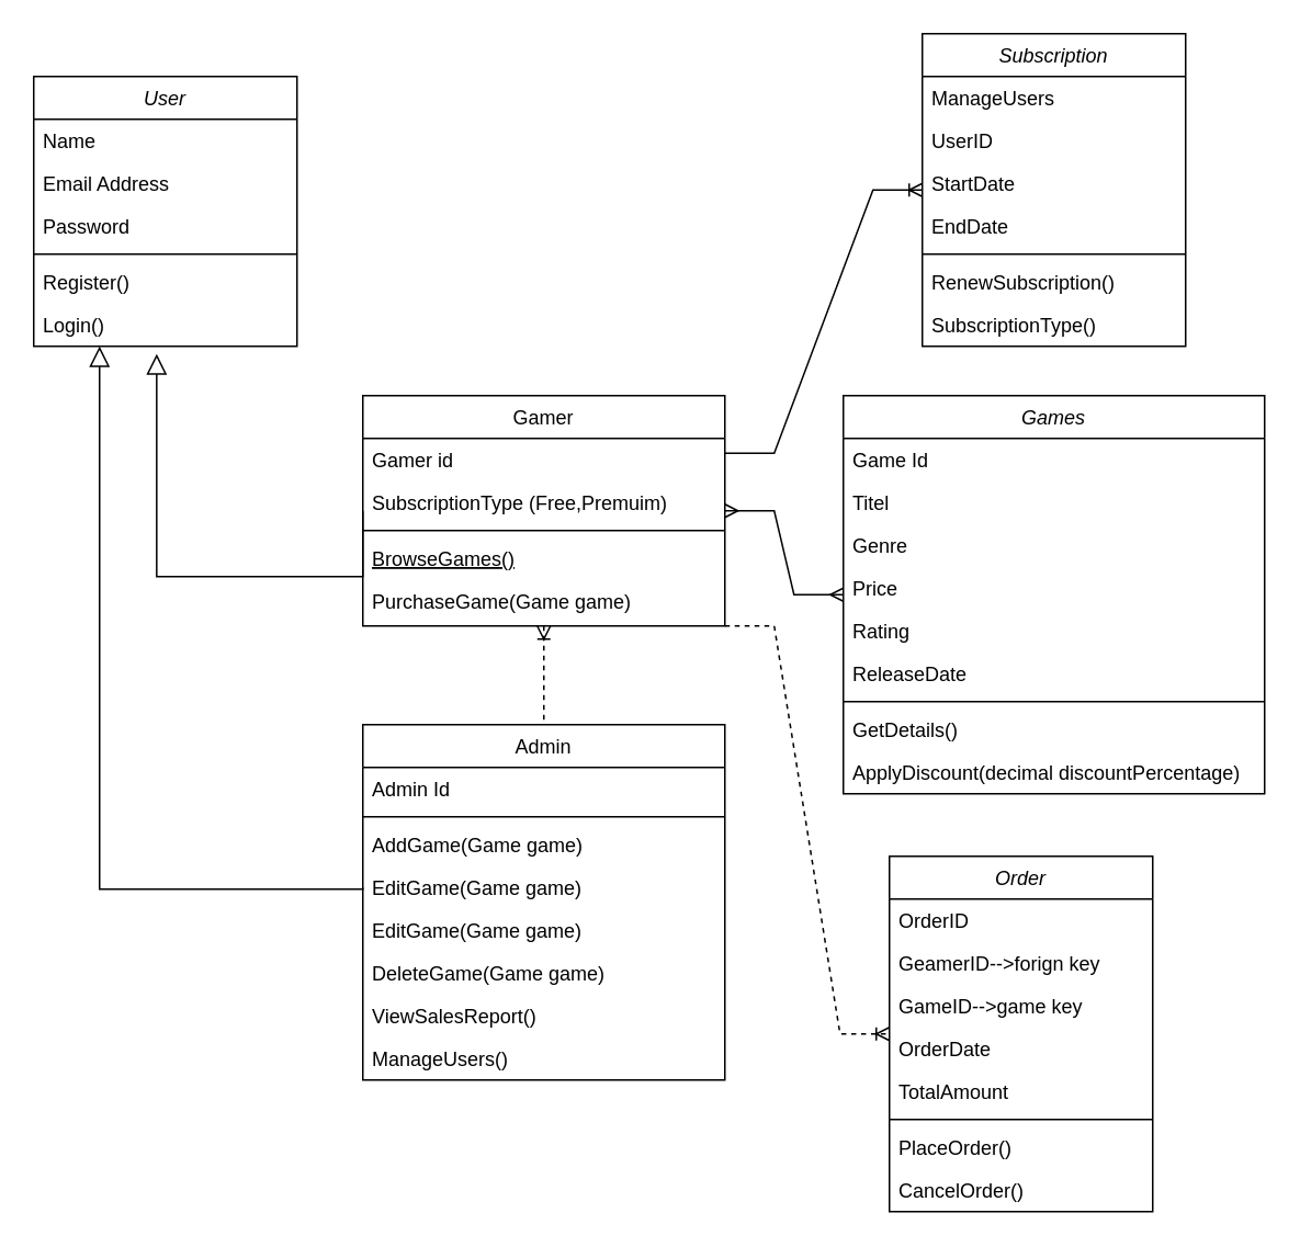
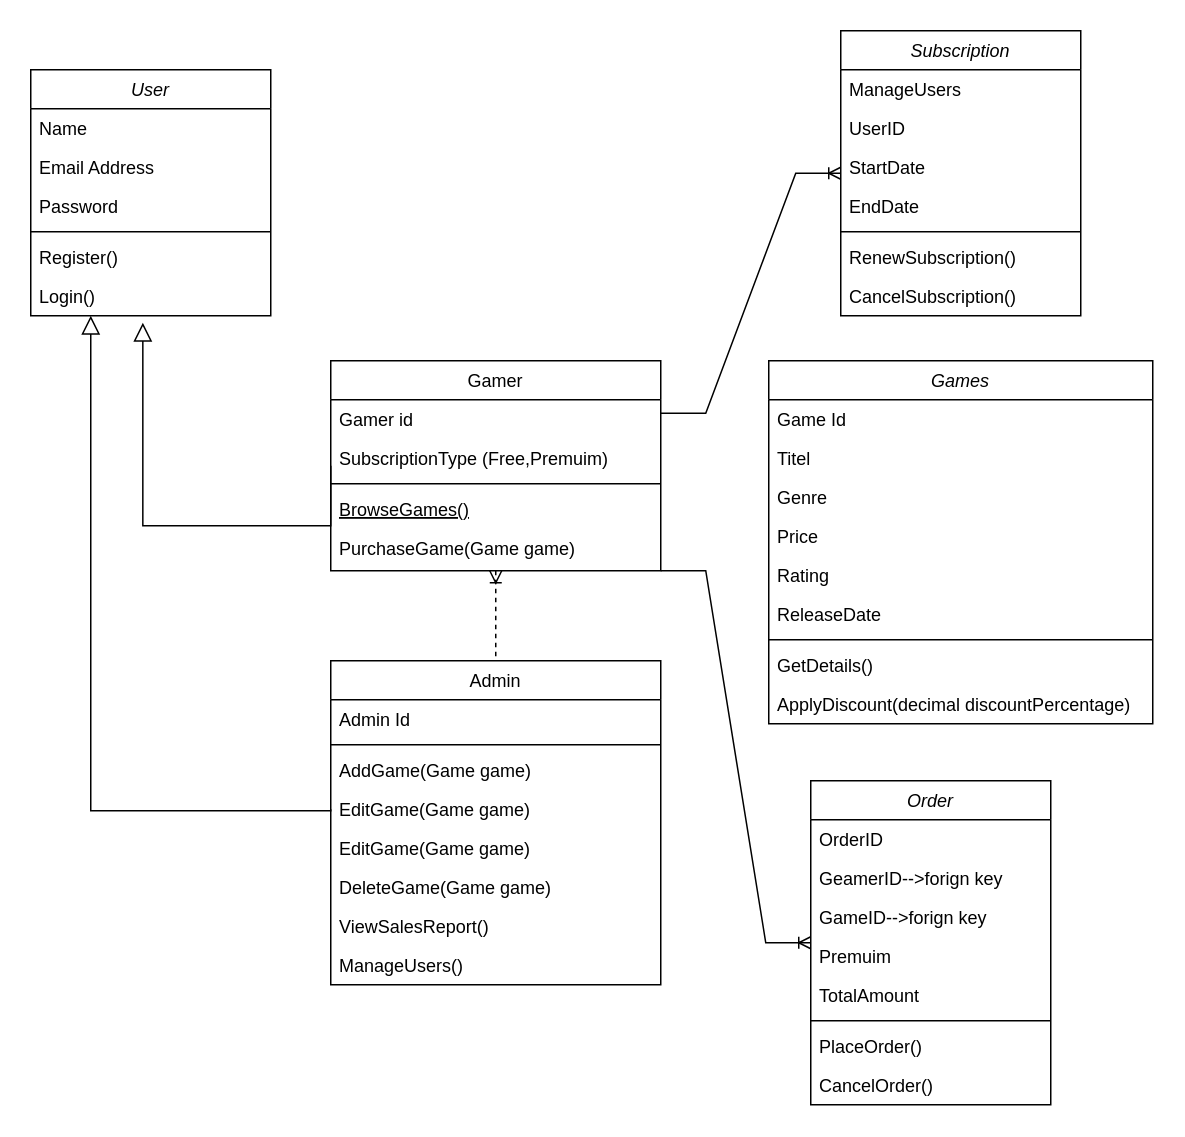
- <mxCell id="51" value="SubscriptionType()" style="text;align=left;verticalAlign=top;spacingLeft=4;spacingRight=4;overflow=hidden;rotatable=0;points=[[0,0.5],[1,0.5]];portConstraint=eastwest;" vertex="1" parent="44"><mxGeometry y="164" width="160" height="26" as="geometry" /></mxCell>
+ <mxCell id="51" value="CancelSubscription()" style="text;align=left;verticalAlign=top;spacingLeft=4;spacingRight=4;overflow=hidden;rotatable=0;points=[[0,0.5],[1,0.5]];portConstraint=eastwest;" vertex="1" parent="44"><mxGeometry y="164" width="160" height="26" as="geometry" /></mxCell>
- <mxCell id="53" value="" style="edgeStyle=entityRelationEdgeStyle;fontSize=12;html=1;endArrow=ERmany;startArrow=ERmany;rounded=0;exitX=1;exitY=0.5;exitDx=0;exitDy=0;entryX=0;entryY=0.5;entryDx=0;entryDy=0;" edge="1" parent="1" source="9" target="25"><mxGeometry width="100" height="100" relative="1" as="geometry"><mxPoint x="450" y="229" as="sourcePoint" /><mxPoint x="530" y="270" as="targetPoint" /></mxGeometry></mxCell>
- <mxCell id="52" value="" style="edgeStyle=entityRelationEdgeStyle;fontSize=12;html=1;endArrow=ERoneToMany;rounded=0;entryX=0;entryY=0.5;entryDx=0;entryDy=0;exitX=1;exitY=1;exitDx=0;exitDy=0;dashed=1;" edge="1" parent="1" source="9" target="35"><mxGeometry width="100" height="100" relative="1" as="geometry"><mxPoint x="400" y="234" as="sourcePoint" /><mxPoint x="500" y="134" as="targetPoint" /><Array as="points"><mxPoint x="420" y="180" /><mxPoint x="450" y="210" /><mxPoint x="430" y="120" /></Array></mxGeometry></mxCell>
+ <mxCell id="52" value="" style="edgeStyle=entityRelationEdgeStyle;fontSize=12;html=1;endArrow=ERoneToMany;rounded=0;entryX=0;entryY=0.5;entryDx=0;entryDy=0;exitX=1;exitY=1;exitDx=0;exitDy=0;" edge="1" parent="1" source="9" target="35"><mxGeometry width="100" height="100" relative="1" as="geometry"><mxPoint x="400" y="234" as="sourcePoint" /><mxPoint x="500" y="134" as="targetPoint" /><Array as="points"><mxPoint x="420" y="180" /><mxPoint x="450" y="210" /><mxPoint x="430" y="120" /></Array></mxGeometry></mxCell>
- <mxCell id="38" value="GameID--&gt;game key" style="text;align=left;verticalAlign=top;spacingLeft=4;spacingRight=4;overflow=hidden;rotatable=0;points=[[0,0.5],[1,0.5]];portConstraint=eastwest;rounded=0;shadow=0;html=0;" vertex="1" parent="35"><mxGeometry y="78" width="160" height="26" as="geometry" /></mxCell>
+ <mxCell id="38" value="GameID--&gt;forign key" style="text;align=left;verticalAlign=top;spacingLeft=4;spacingRight=4;overflow=hidden;rotatable=0;points=[[0,0.5],[1,0.5]];portConstraint=eastwest;rounded=0;shadow=0;html=0;" vertex="1" parent="35"><mxGeometry y="78" width="160" height="26" as="geometry" /></mxCell>
- <mxCell id="39" value="OrderDate" style="text;align=left;verticalAlign=top;spacingLeft=4;spacingRight=4;overflow=hidden;rotatable=0;points=[[0,0.5],[1,0.5]];portConstraint=eastwest;rounded=0;shadow=0;html=0;" vertex="1" parent="35"><mxGeometry y="104" width="160" height="26" as="geometry" /></mxCell>
+ <mxCell id="39" value="Premuim" style="text;align=left;verticalAlign=top;spacingLeft=4;spacingRight=4;overflow=hidden;rotatable=0;points=[[0,0.5],[1,0.5]];portConstraint=eastwest;rounded=0;shadow=0;html=0;" vertex="1" parent="35"><mxGeometry y="104" width="160" height="26" as="geometry" /></mxCell>
